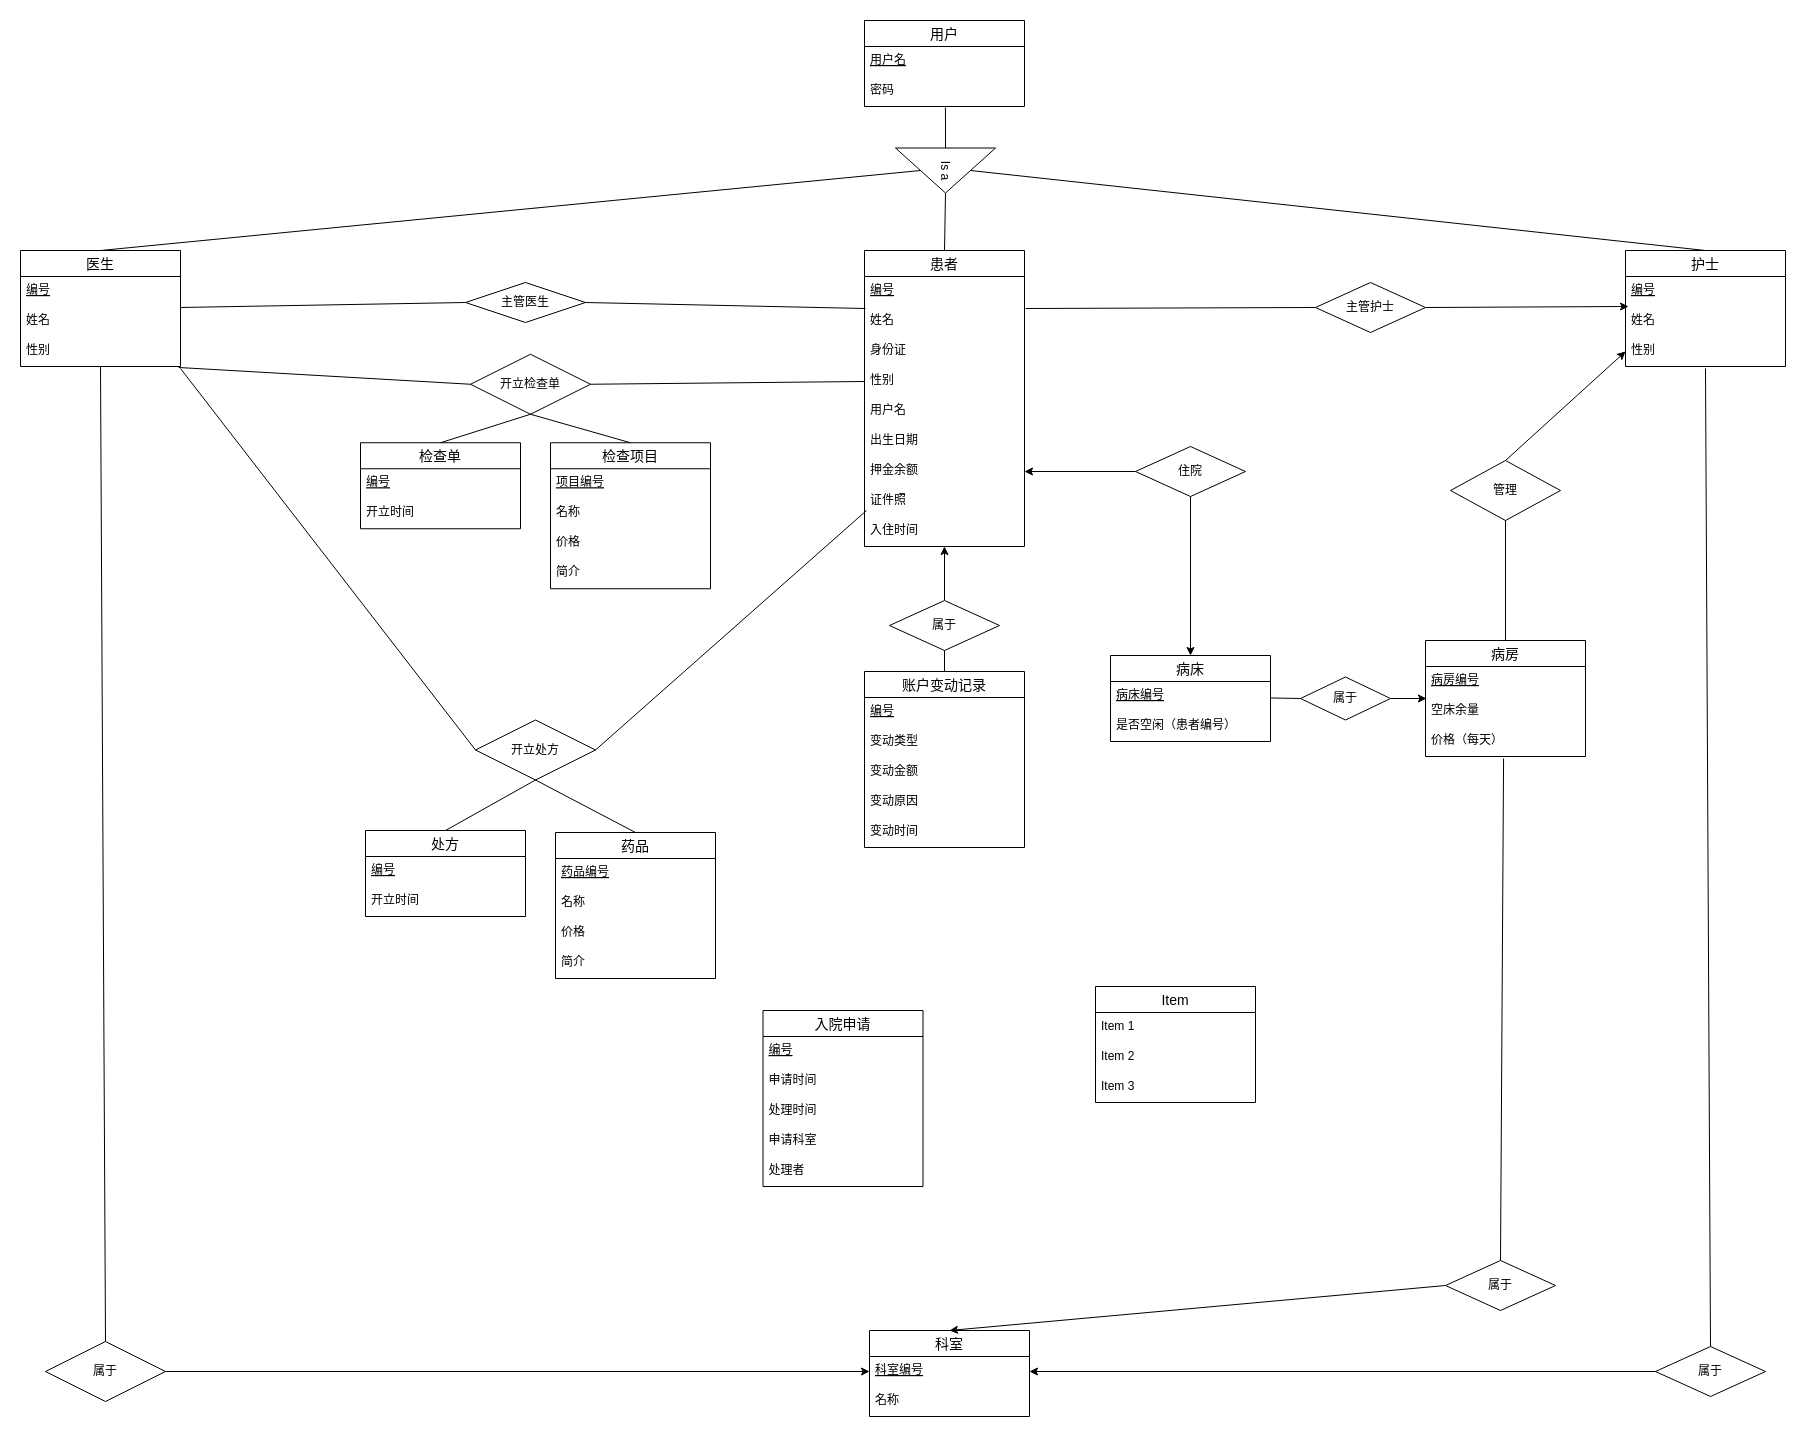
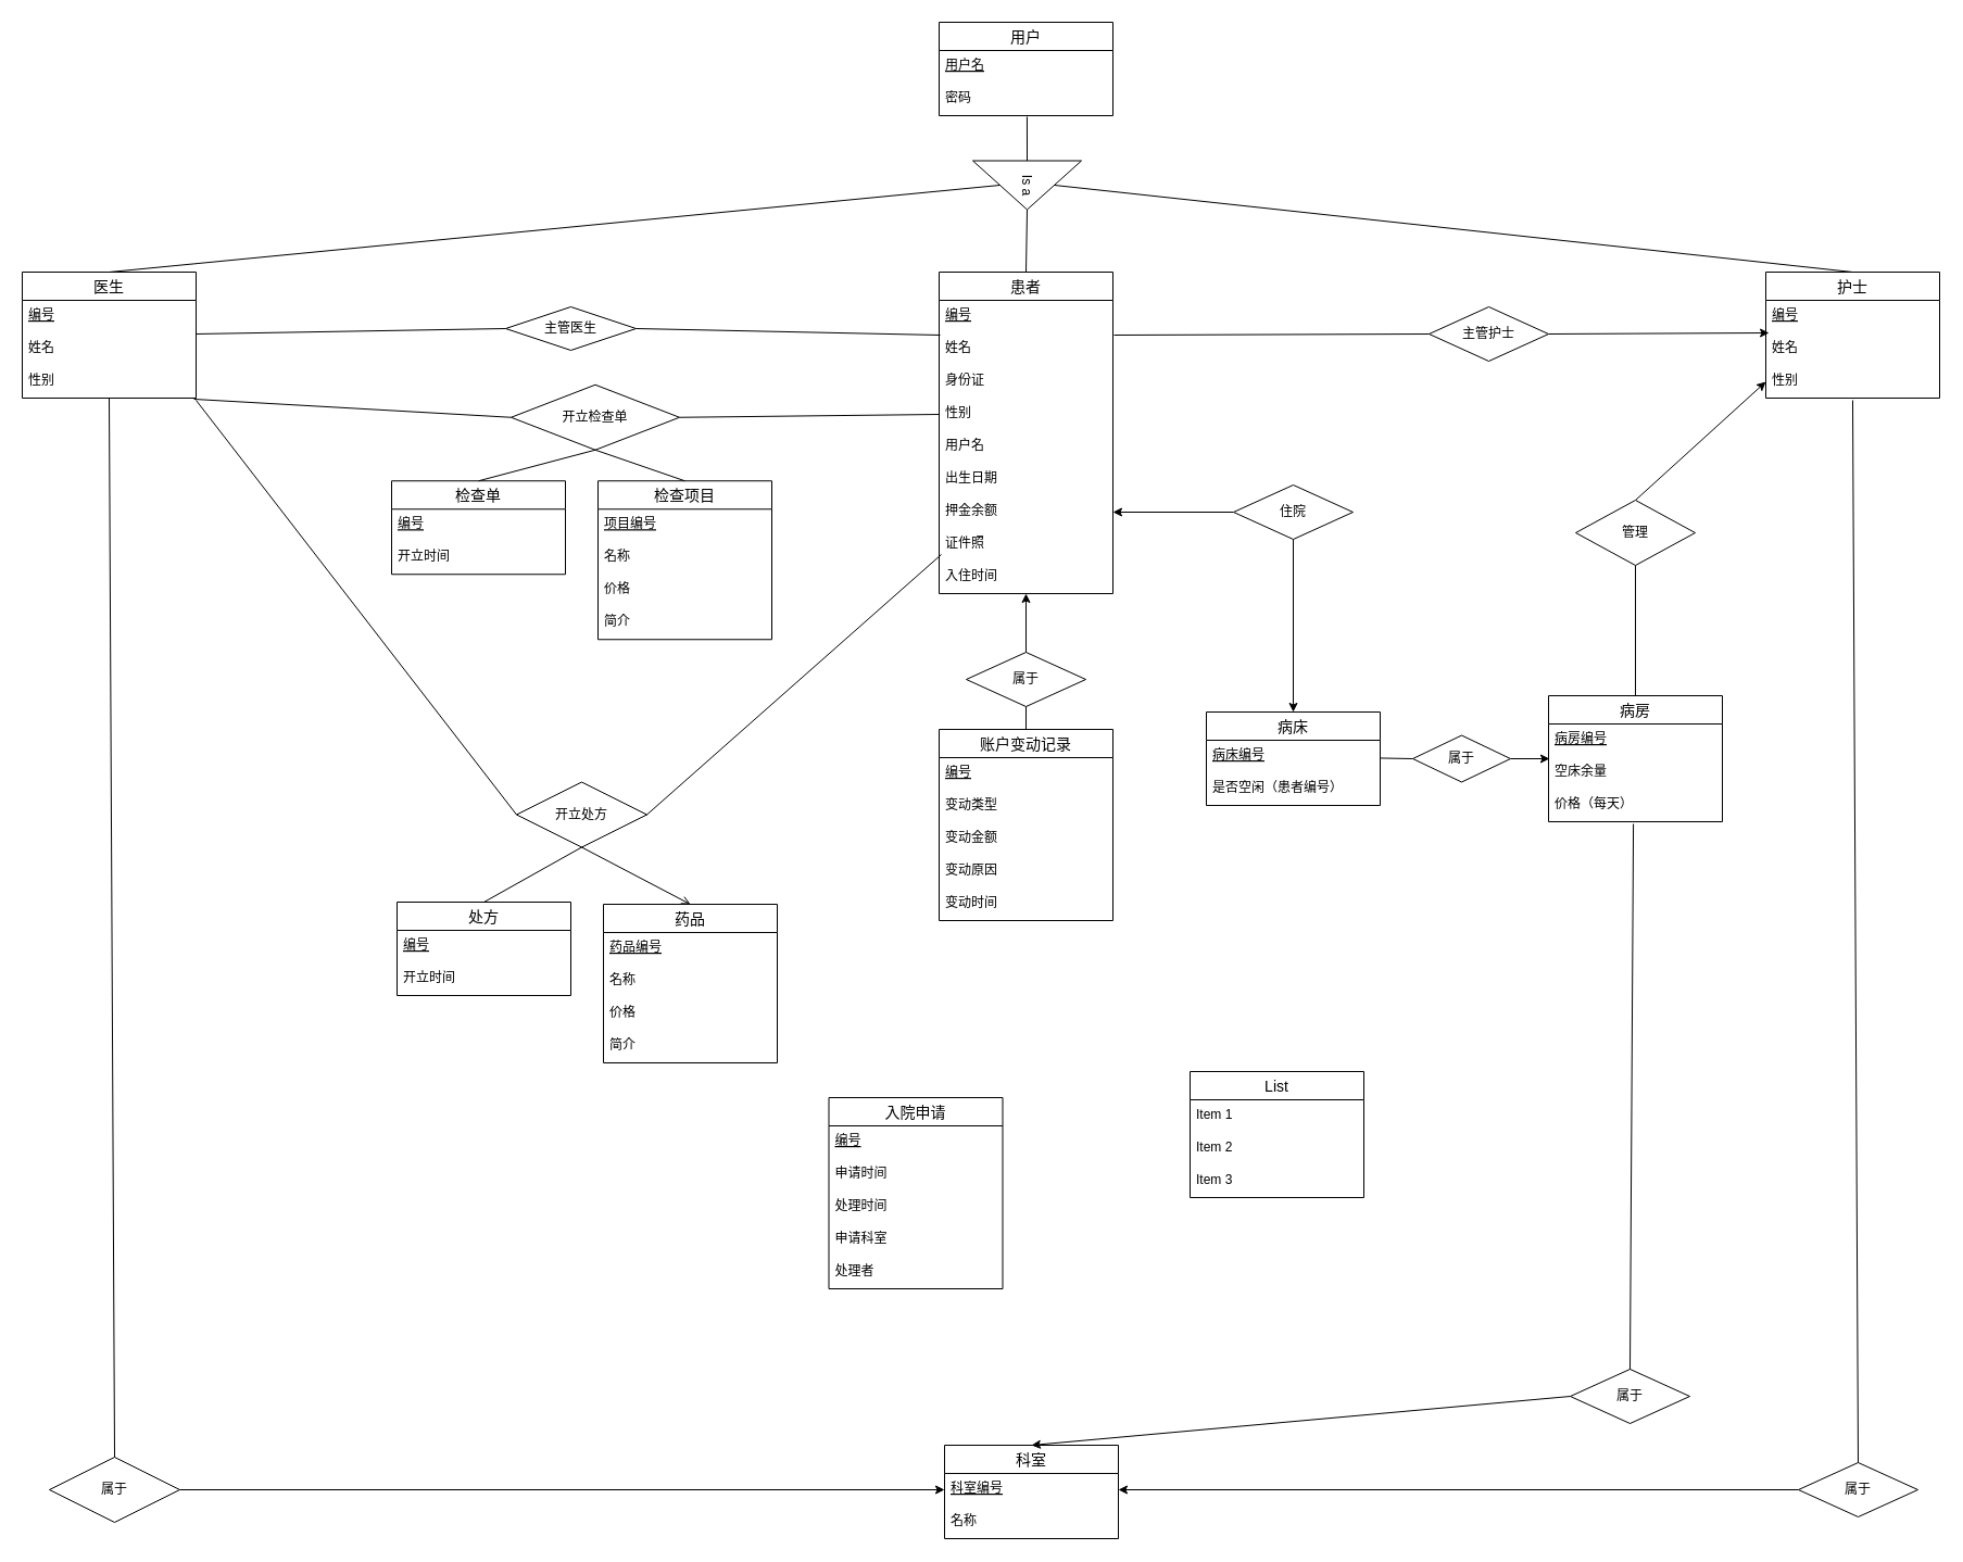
- <mxCell id="71" value="开立检查单" style="shape=rhombus;perimeter=rhombusPerimeter;whiteSpace=wrap;html=1;align=center;" vertex="1" parent="1"><mxGeometry x="470" y="353.75" width="120" height="60" as="geometry" /></mxCell>
+ <mxCell id="71" value="开立检查单" style="shape=rhombus;perimeter=rhombusPerimeter;whiteSpace=wrap;html=1;align=center;" vertex="1" parent="1"><mxGeometry x="470" y="353.75" width="155" height="60" as="geometry" /></mxCell>
- <mxCell id="91" value="" style="endArrow=none;html=1;exitX=0.5;exitY=1;exitDx=0;exitDy=0;entryX=0.5;entryY=0;entryDx=0;entryDy=0;" edge="1" parent="1" source="72" target="34"><mxGeometry width="50" height="50" relative="1" as="geometry"><mxPoint x="655" y="880" as="sourcePoint" /><mxPoint x="705" y="830" as="targetPoint" /></mxGeometry></mxCell>
+ <mxCell id="91" value="" style="endArrow=open;html=1;exitX=0.5;exitY=1;exitDx=0;exitDy=0;entryX=0.5;entryY=0;entryDx=0;entryDy=0;" edge="1" parent="1" source="72" target="34"><mxGeometry width="50" height="50" relative="1" as="geometry"><mxPoint x="655" y="880" as="sourcePoint" /><mxPoint x="705" y="830" as="targetPoint" /></mxGeometry></mxCell>
- <mxCell id="97" value="Item" style="swimlane;fontStyle=0;childLayout=stackLayout;horizontal=1;startSize=26;horizontalStack=0;resizeParent=1;resizeParentMax=0;resizeLast=0;collapsible=1;marginBottom=0;align=center;fontSize=14;" vertex="1" parent="1"><mxGeometry x="1095" y="986" width="160" height="116" as="geometry" /></mxCell>
+ <mxCell id="97" value="List" style="swimlane;fontStyle=0;childLayout=stackLayout;horizontal=1;startSize=26;horizontalStack=0;resizeParent=1;resizeParentMax=0;resizeLast=0;collapsible=1;marginBottom=0;align=center;fontSize=14;" vertex="1" parent="1"><mxGeometry x="1095" y="986" width="160" height="116" as="geometry" /></mxCell>
